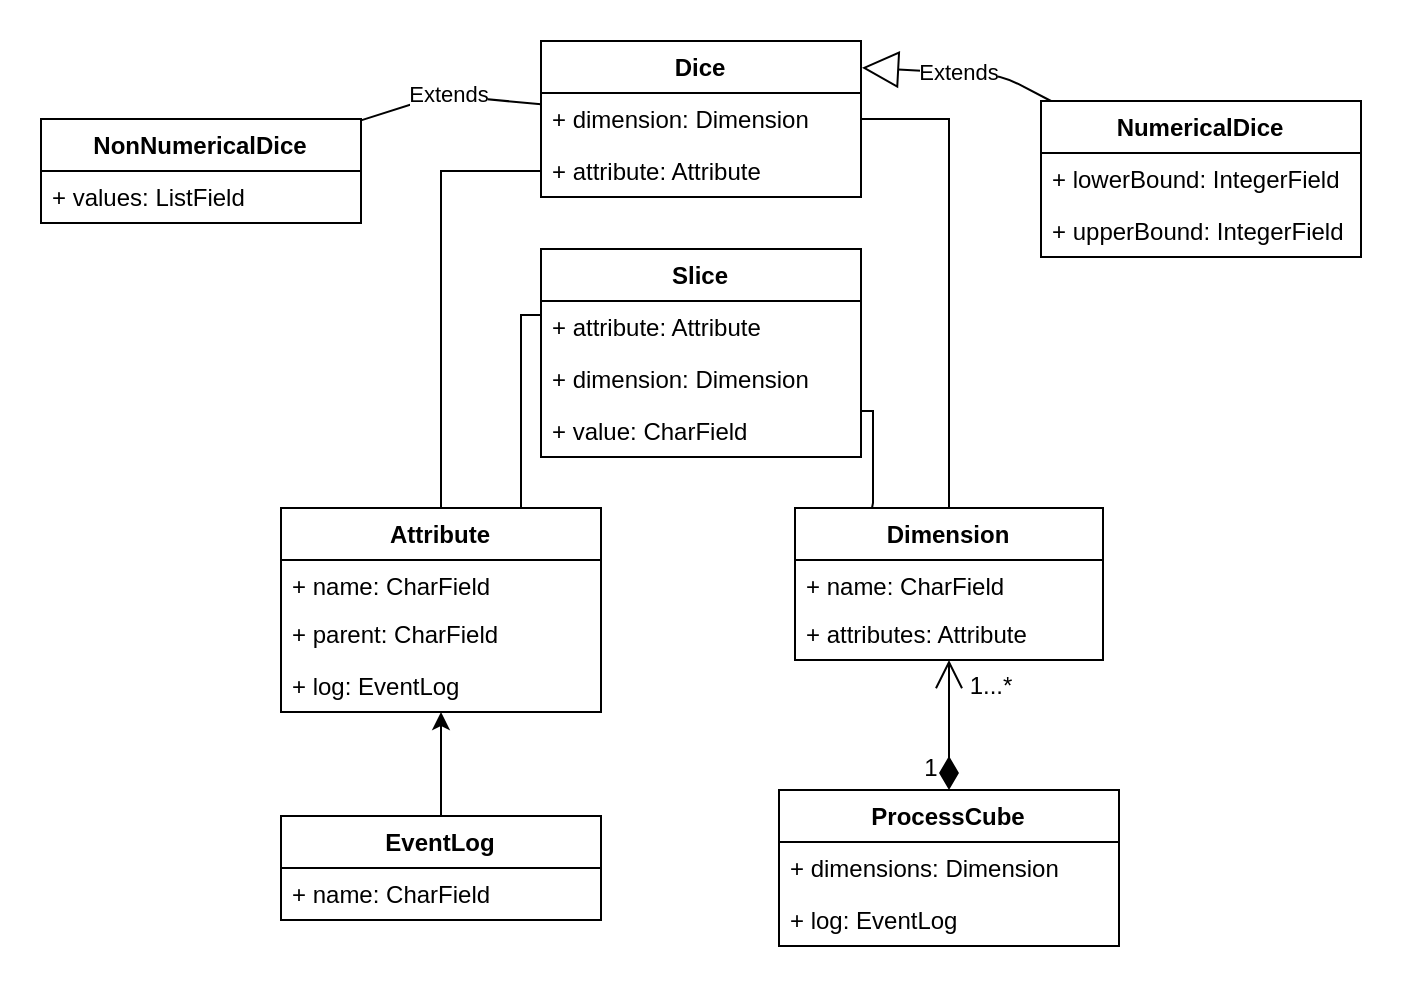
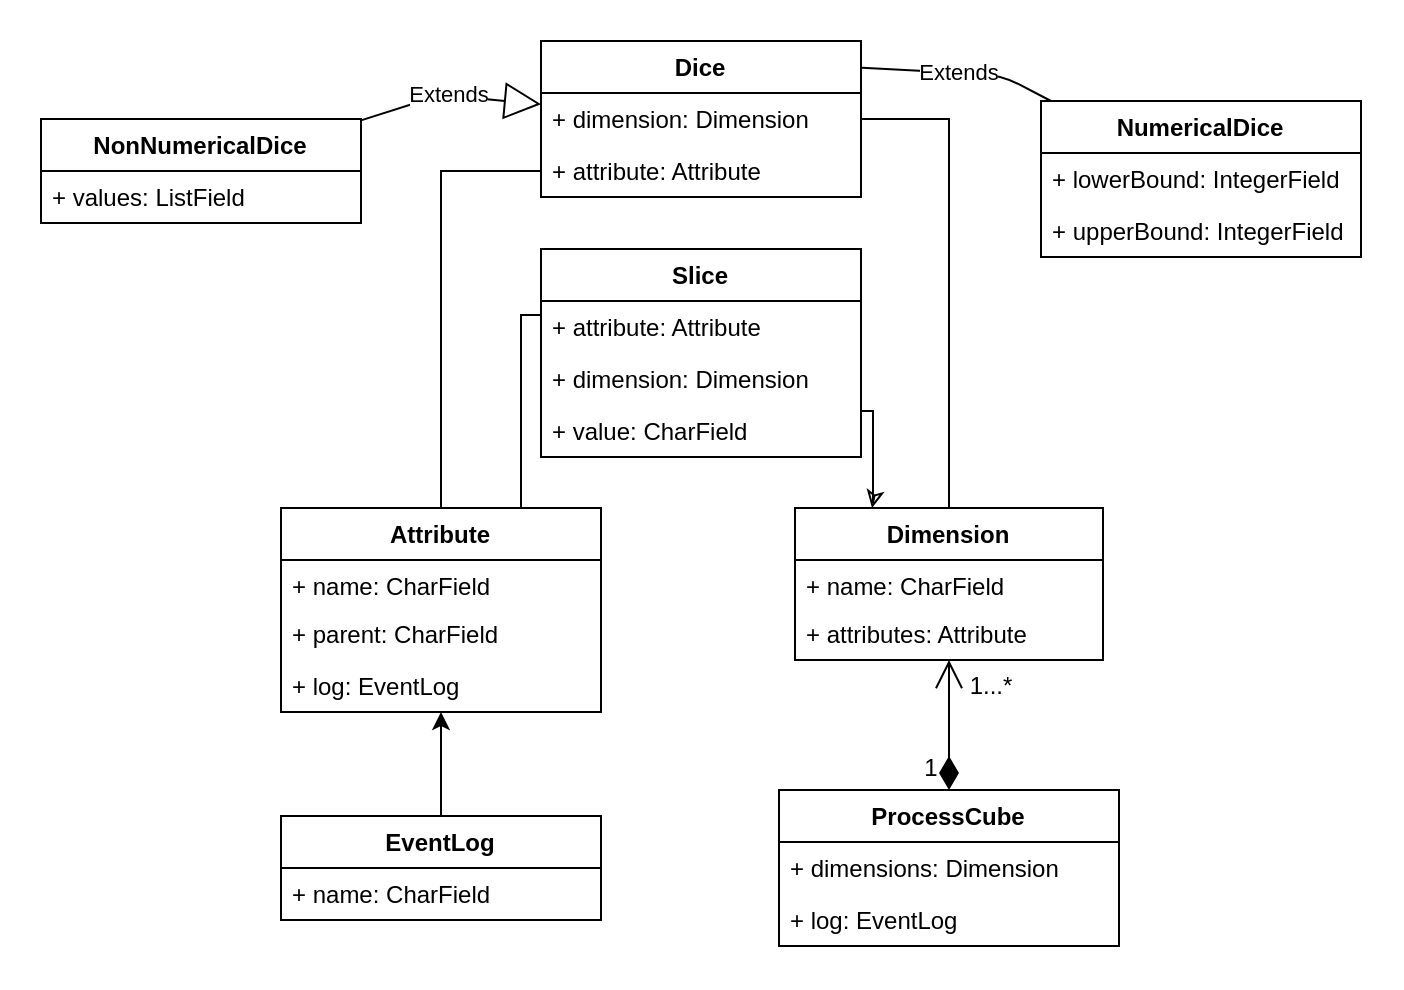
- <mxCell id="36" value="Extends" style="endArrow=block;endSize=16;endFill=0;html=1;entryX=1.003;entryY=0.171;entryDx=0;entryDy=0;entryPerimeter=0;" edge="1" parent="1" source="29" target="25"><mxGeometry width="160" relative="1" as="geometry"><mxPoint x="570" y="188.423" as="sourcePoint" /><mxPoint x="670" y="189.577" as="targetPoint" /><Array as="points"><mxPoint x="500" y="37" /></Array></mxGeometry></mxCell>
+ <mxCell id="36" value="Extends" style="endArrow=none;endSize=16;endFill=0;html=1;entryX=1.003;entryY=0.171;entryDx=0;entryDy=0;entryPerimeter=0;" edge="1" parent="1" source="29" target="25"><mxGeometry width="160" relative="1" as="geometry"><mxPoint x="570" y="188.423" as="sourcePoint" /><mxPoint x="670" y="189.577" as="targetPoint" /><Array as="points"><mxPoint x="500" y="37" /></Array></mxGeometry></mxCell>
- <mxCell id="35" value="Extends" style="endArrow=none;endSize=16;endFill=0;html=1;" edge="1" parent="1" source="32" target="25"><mxGeometry width="160" relative="1" as="geometry"><mxPoint x="20" y="187" as="sourcePoint" /><mxPoint x="180" y="187" as="targetPoint" /><Array as="points"><mxPoint x="220" y="47" /></Array></mxGeometry></mxCell>
+ <mxCell id="35" value="Extends" style="endArrow=block;endSize=16;endFill=0;html=1;" edge="1" parent="1" source="32" target="25"><mxGeometry width="160" relative="1" as="geometry"><mxPoint x="20" y="187" as="sourcePoint" /><mxPoint x="180" y="187" as="targetPoint" /><Array as="points"><mxPoint x="220" y="47" /></Array></mxGeometry></mxCell>
- <mxCell id="19" style="edgeStyle=orthogonalEdgeStyle;rounded=0;orthogonalLoop=1;jettySize=auto;html=1;entryX=0.25;entryY=0;entryDx=0;entryDy=0;endArrow=none;endFill=0;" edge="1" parent="1" source="21" target="8"><mxGeometry relative="1" as="geometry"><Array as="points"><mxPoint x="436" y="205" /><mxPoint x="436" y="251" /></Array></mxGeometry></mxCell>
+ <mxCell id="19" style="edgeStyle=orthogonalEdgeStyle;rounded=0;orthogonalLoop=1;jettySize=auto;html=1;entryX=0.25;entryY=0;entryDx=0;entryDy=0;endArrow=classic;endFill=0;" edge="1" parent="1" source="21" target="8"><mxGeometry relative="1" as="geometry"><Array as="points"><mxPoint x="436" y="205" /><mxPoint x="436" y="251" /></Array></mxGeometry></mxCell>
